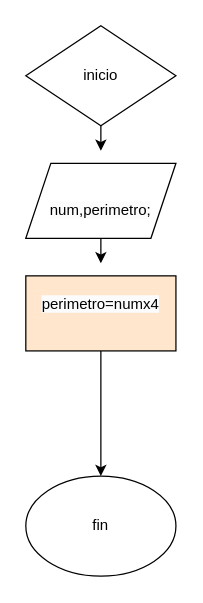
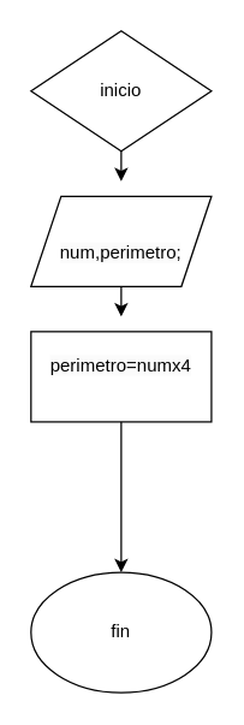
- <mxCell id="8" value="&#10;&lt;span style=&quot;color: rgb(0, 0, 0); font-family: Helvetica; font-size: 12px; font-style: normal; font-variant-ligatures: normal; font-variant-caps: normal; font-weight: 400; letter-spacing: normal; orphans: 2; text-align: center; text-indent: 0px; text-transform: none; widows: 2; word-spacing: 0px; -webkit-text-stroke-width: 0px; background-color: rgb(251, 251, 251); text-decoration-thickness: initial; text-decoration-style: initial; text-decoration-color: initial; float: none; display: inline !important;&quot;&gt;perimetro=numx4&lt;/span&gt;&#10;&#10;" style="rounded=0;whiteSpace=wrap;html=1;fillColor=#ffe6cc;" vertex="1" parent="1"><mxGeometry x="20" y="220" width="120" height="60" as="geometry" /></mxCell>
+ <mxCell id="8" value="&#10;&lt;span style=&quot;color: rgb(0, 0, 0); font-family: Helvetica; font-size: 12px; font-style: normal; font-variant-ligatures: normal; font-variant-caps: normal; font-weight: 400; letter-spacing: normal; orphans: 2; text-align: center; text-indent: 0px; text-transform: none; widows: 2; word-spacing: 0px; -webkit-text-stroke-width: 0px; background-color: rgb(251, 251, 251); text-decoration-thickness: initial; text-decoration-style: initial; text-decoration-color: initial; float: none; display: inline !important;&quot;&gt;perimetro=numx4&lt;/span&gt;&#10;&#10;" style="rounded=0;whiteSpace=wrap;html=1;" vertex="1" parent="1"><mxGeometry x="20" y="220" width="120" height="60" as="geometry" /></mxCell>
